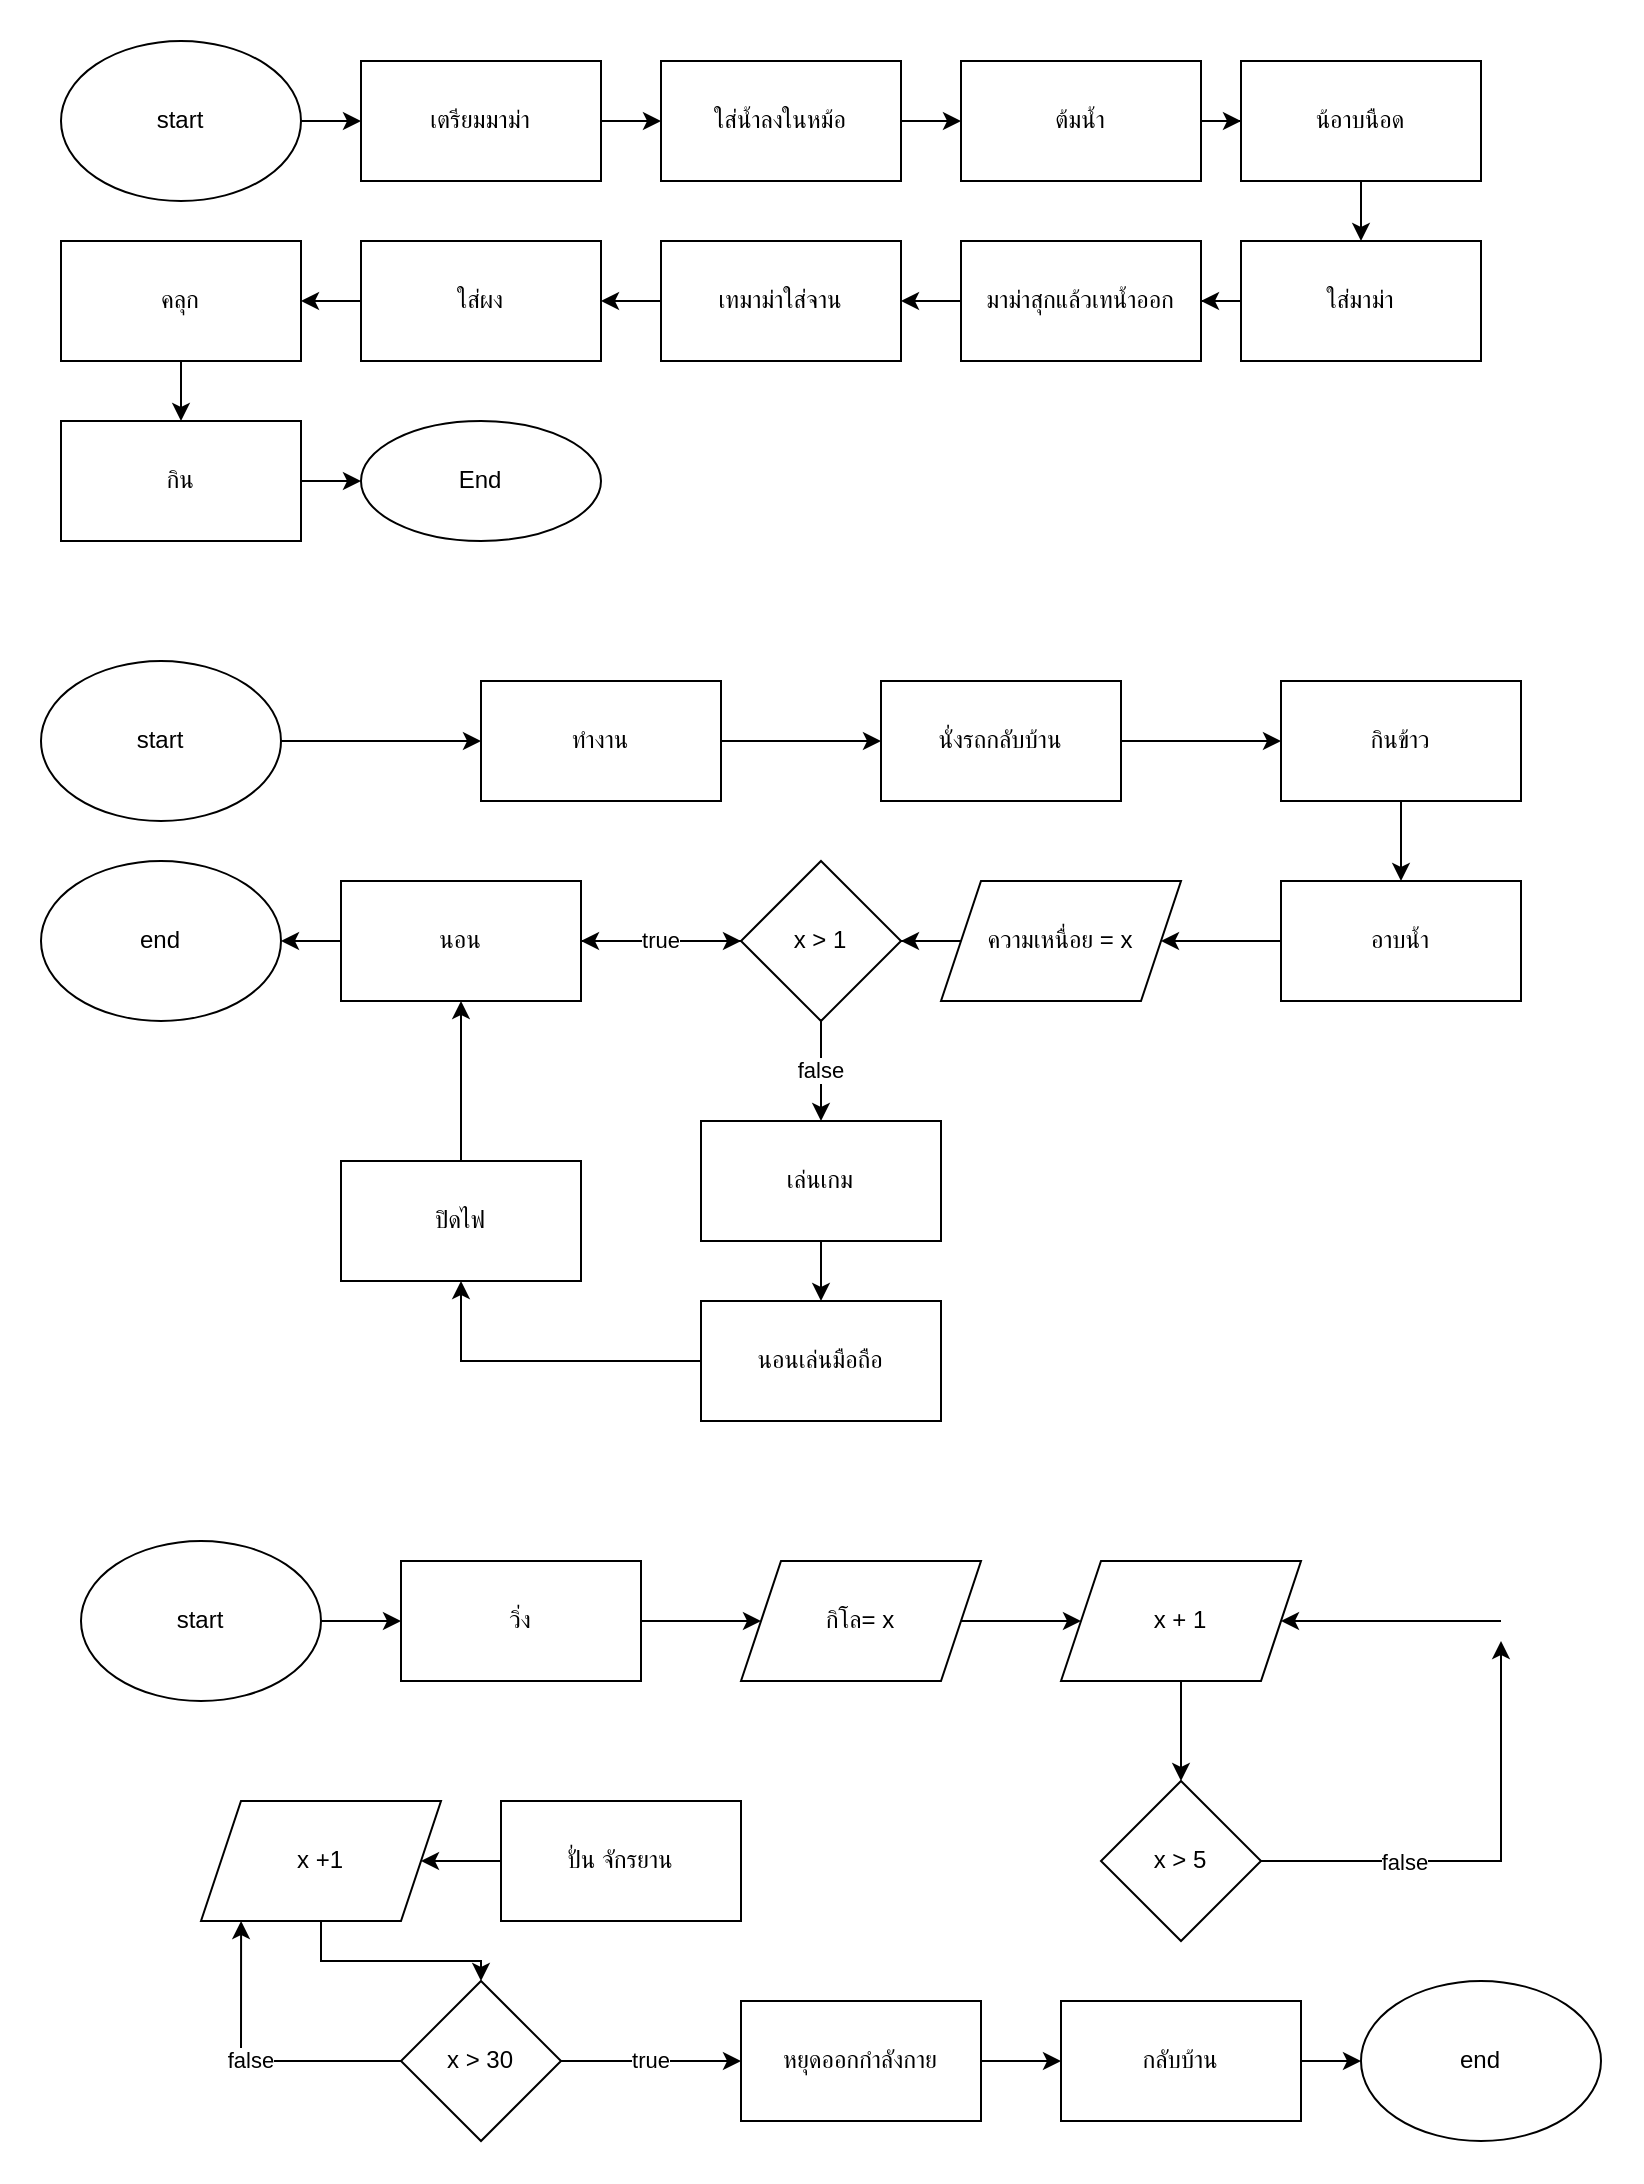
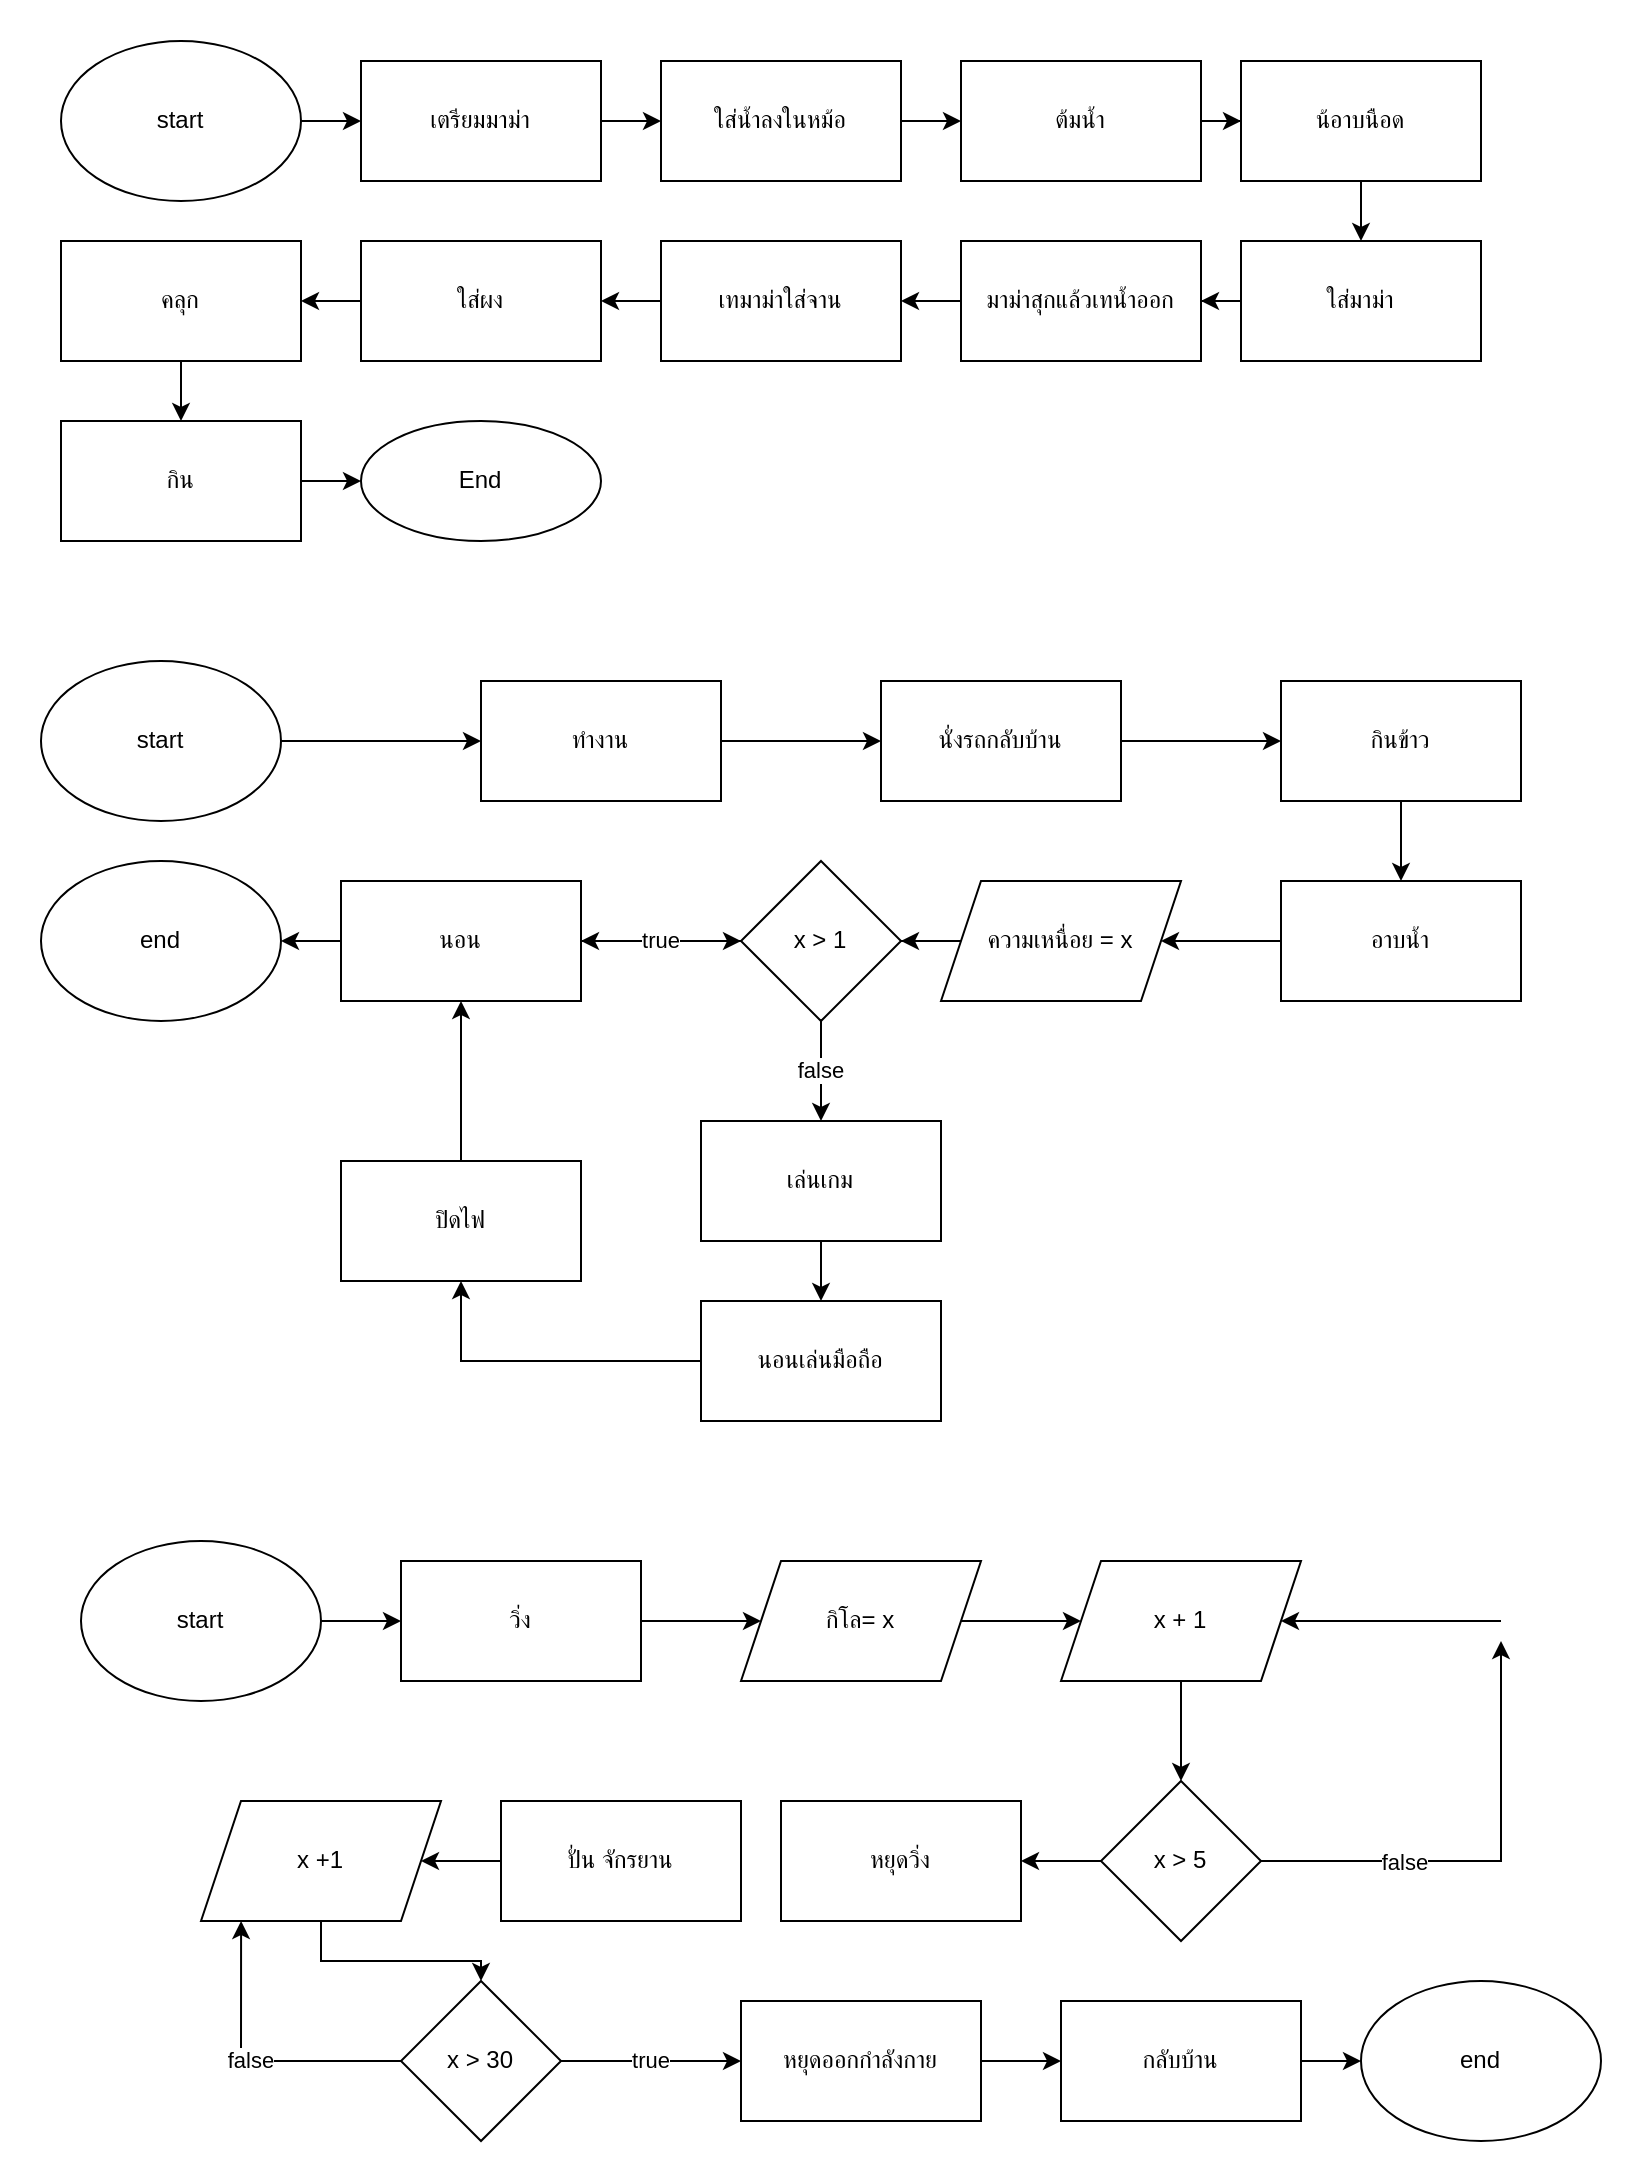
+ <mxCell id="63" value="หยุดวิ่ง" style="rounded=0;whiteSpace=wrap;html=1;" vertex="1" parent="1"><mxGeometry x="390" y="900" width="120" height="60" as="geometry" /></mxCell>
+ <mxCell id="60" value="" style="edgeStyle=orthogonalEdgeStyle;rounded=0;orthogonalLoop=1;jettySize=auto;html=1;" edge="1" parent="1" source="61" target="63"><mxGeometry relative="1" as="geometry" /></mxCell>
